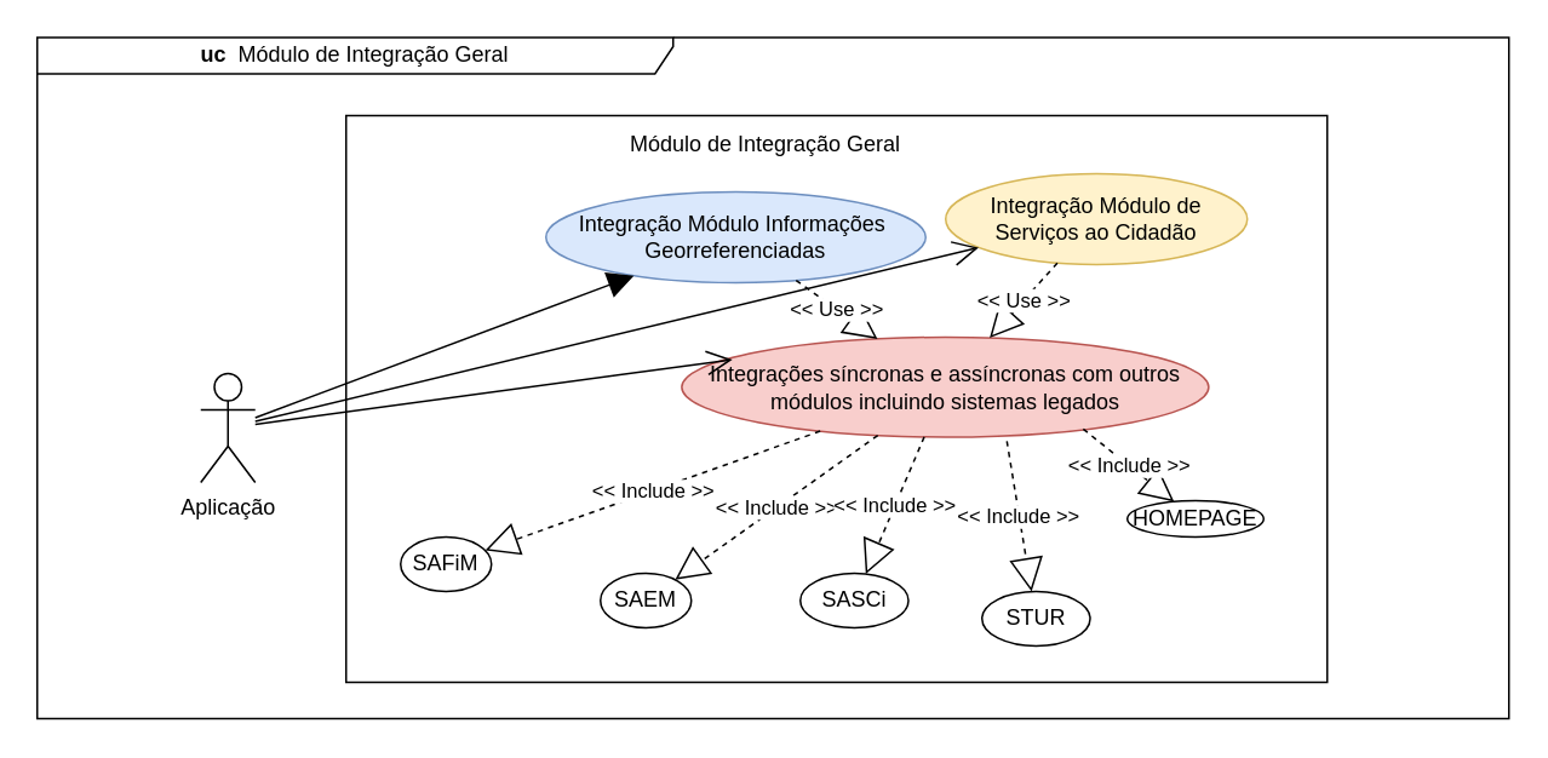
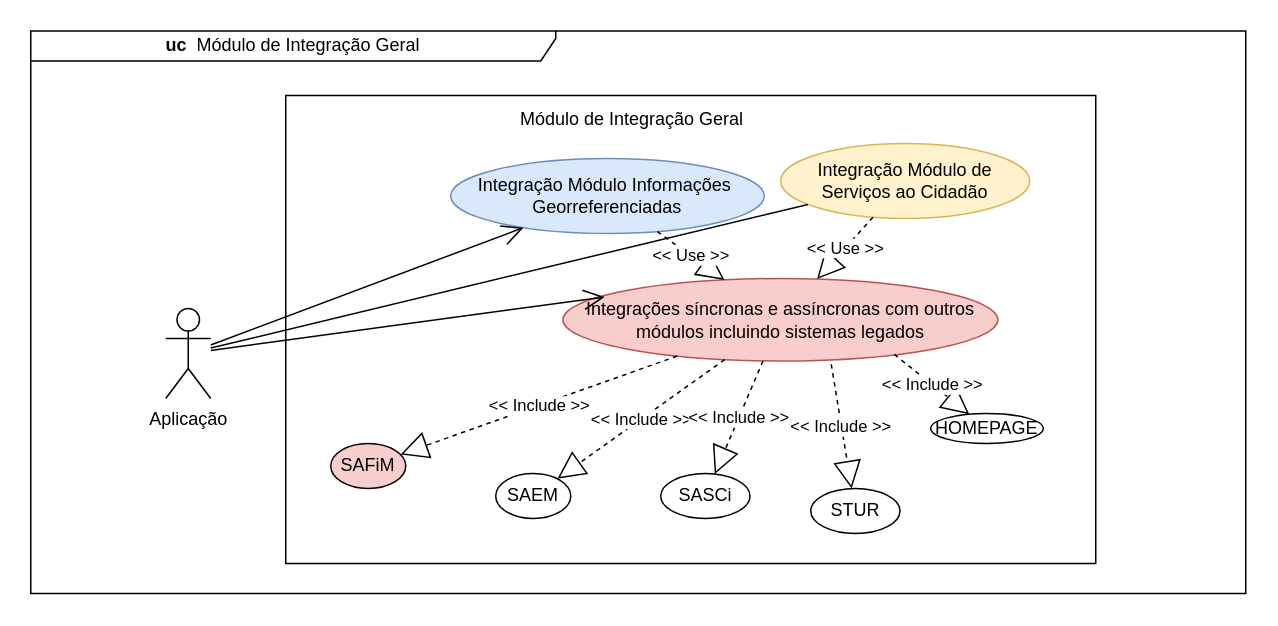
- <mxCell id="9" value="" style="endArrow=open;endFill=1;endSize=12;html=1;" parent="1" target="6" edge="1" source="4"><mxGeometry width="160" relative="1" as="geometry"><mxPoint x="190" y="222" as="sourcePoint" /><mxPoint x="285.35" y="155" as="targetPoint" /></mxGeometry></mxCell>
+ <mxCell id="9" value="" style="endArrow=none;endFill=1;endSize=12;html=1;" parent="1" target="6" edge="1" source="4"><mxGeometry width="160" relative="1" as="geometry"><mxPoint x="190" y="222" as="sourcePoint" /><mxPoint x="285.35" y="155" as="targetPoint" /></mxGeometry></mxCell>
- <mxCell id="8" value="" style="endArrow=block;endFill=1;endSize=12;html=1;" parent="1" target="7" edge="1" source="4"><mxGeometry width="160" relative="1" as="geometry"><mxPoint x="190" y="221" as="sourcePoint" /><mxPoint x="437.94" y="168.973" as="targetPoint" /></mxGeometry></mxCell>
+ <mxCell id="8" value="" style="endArrow=open;endFill=1;endSize=12;html=1;" parent="1" target="7" edge="1" source="4"><mxGeometry width="160" relative="1" as="geometry"><mxPoint x="190" y="221" as="sourcePoint" /><mxPoint x="437.94" y="168.973" as="targetPoint" /></mxGeometry></mxCell>
- <mxCell id="11" value="SAFiM" style="ellipse;whiteSpace=wrap;html=1;" parent="1" vertex="1"><mxGeometry x="220" y="295" width="50" height="30" as="geometry" /></mxCell>
+ <mxCell id="11" value="SAFiM" style="ellipse;whiteSpace=wrap;html=1;fillColor=#f8cecc;" parent="1" vertex="1"><mxGeometry x="220" y="295" width="50" height="30" as="geometry" /></mxCell>
